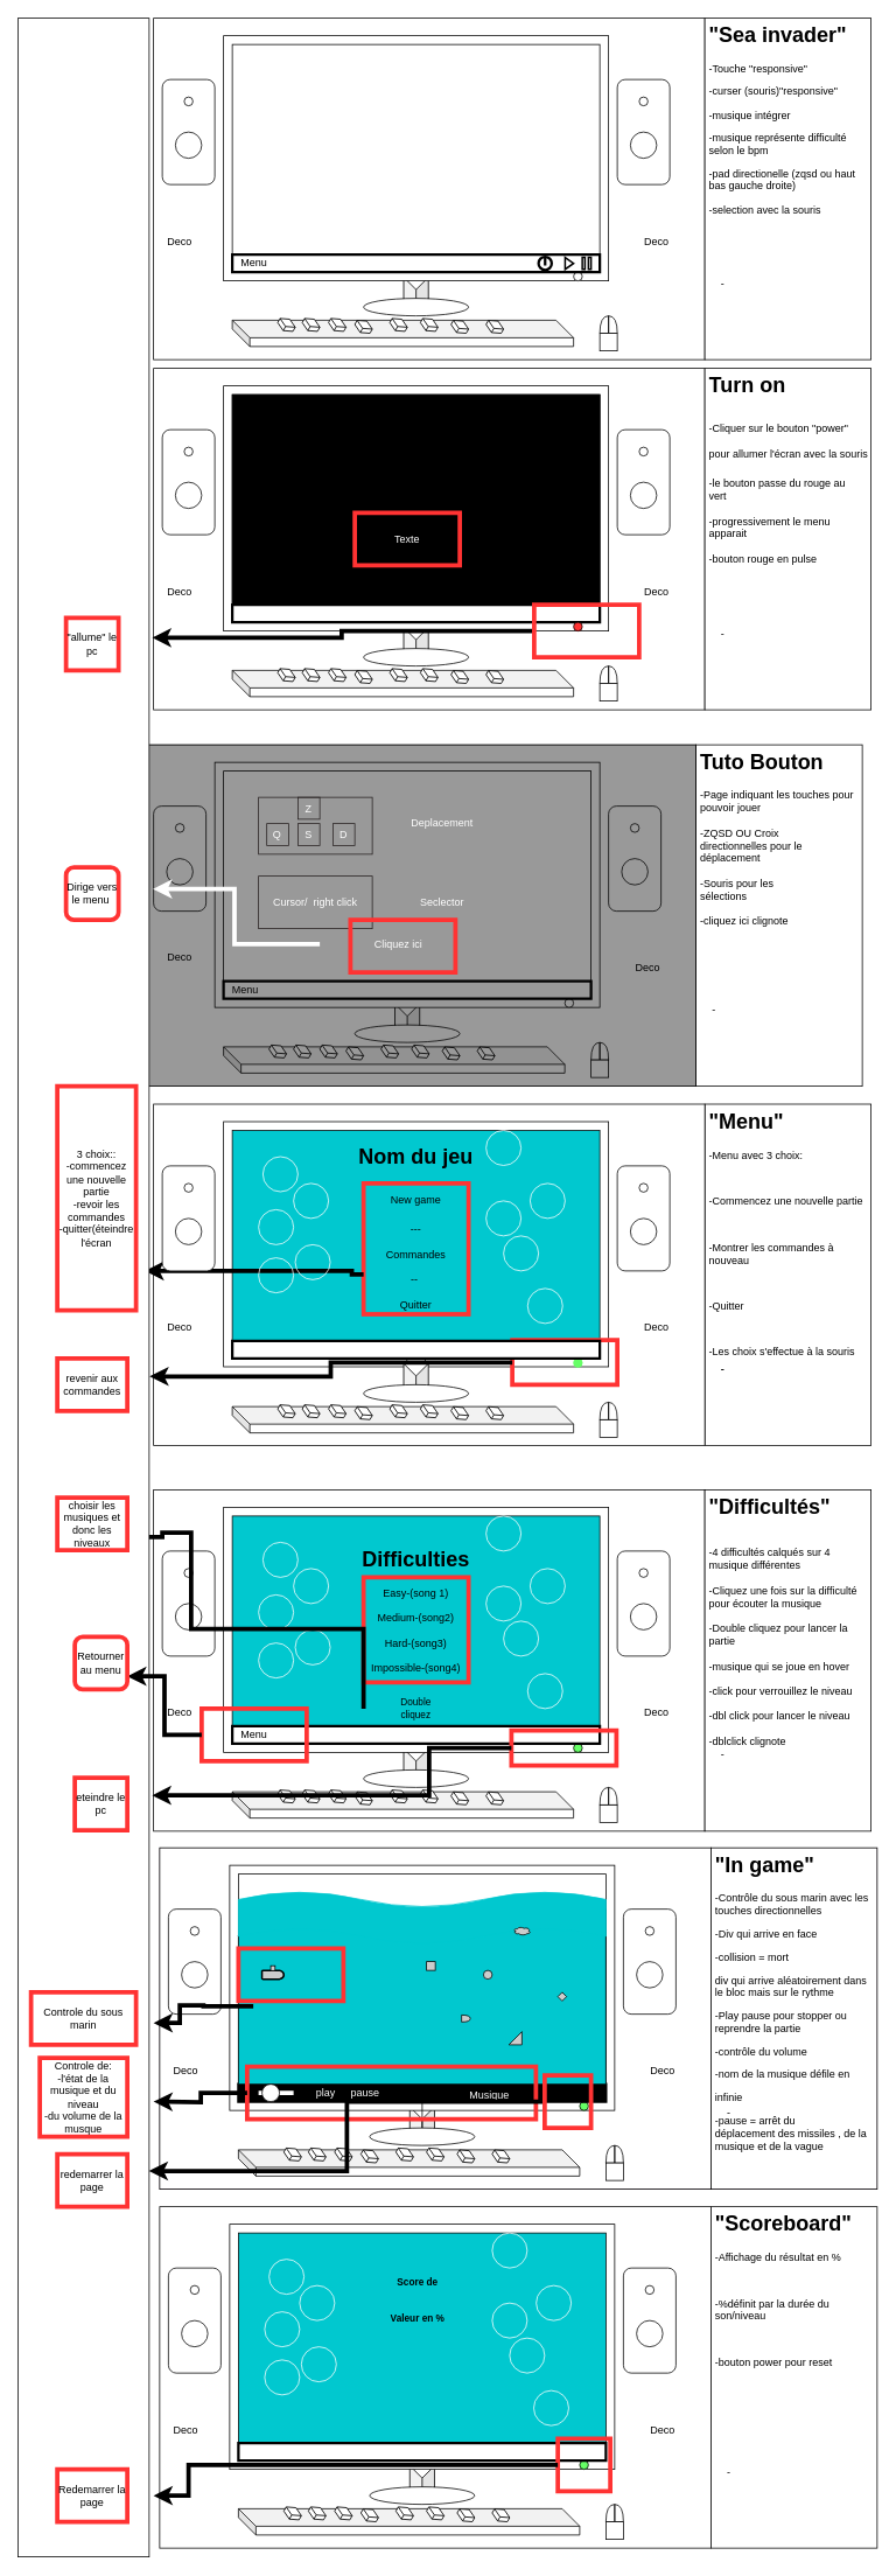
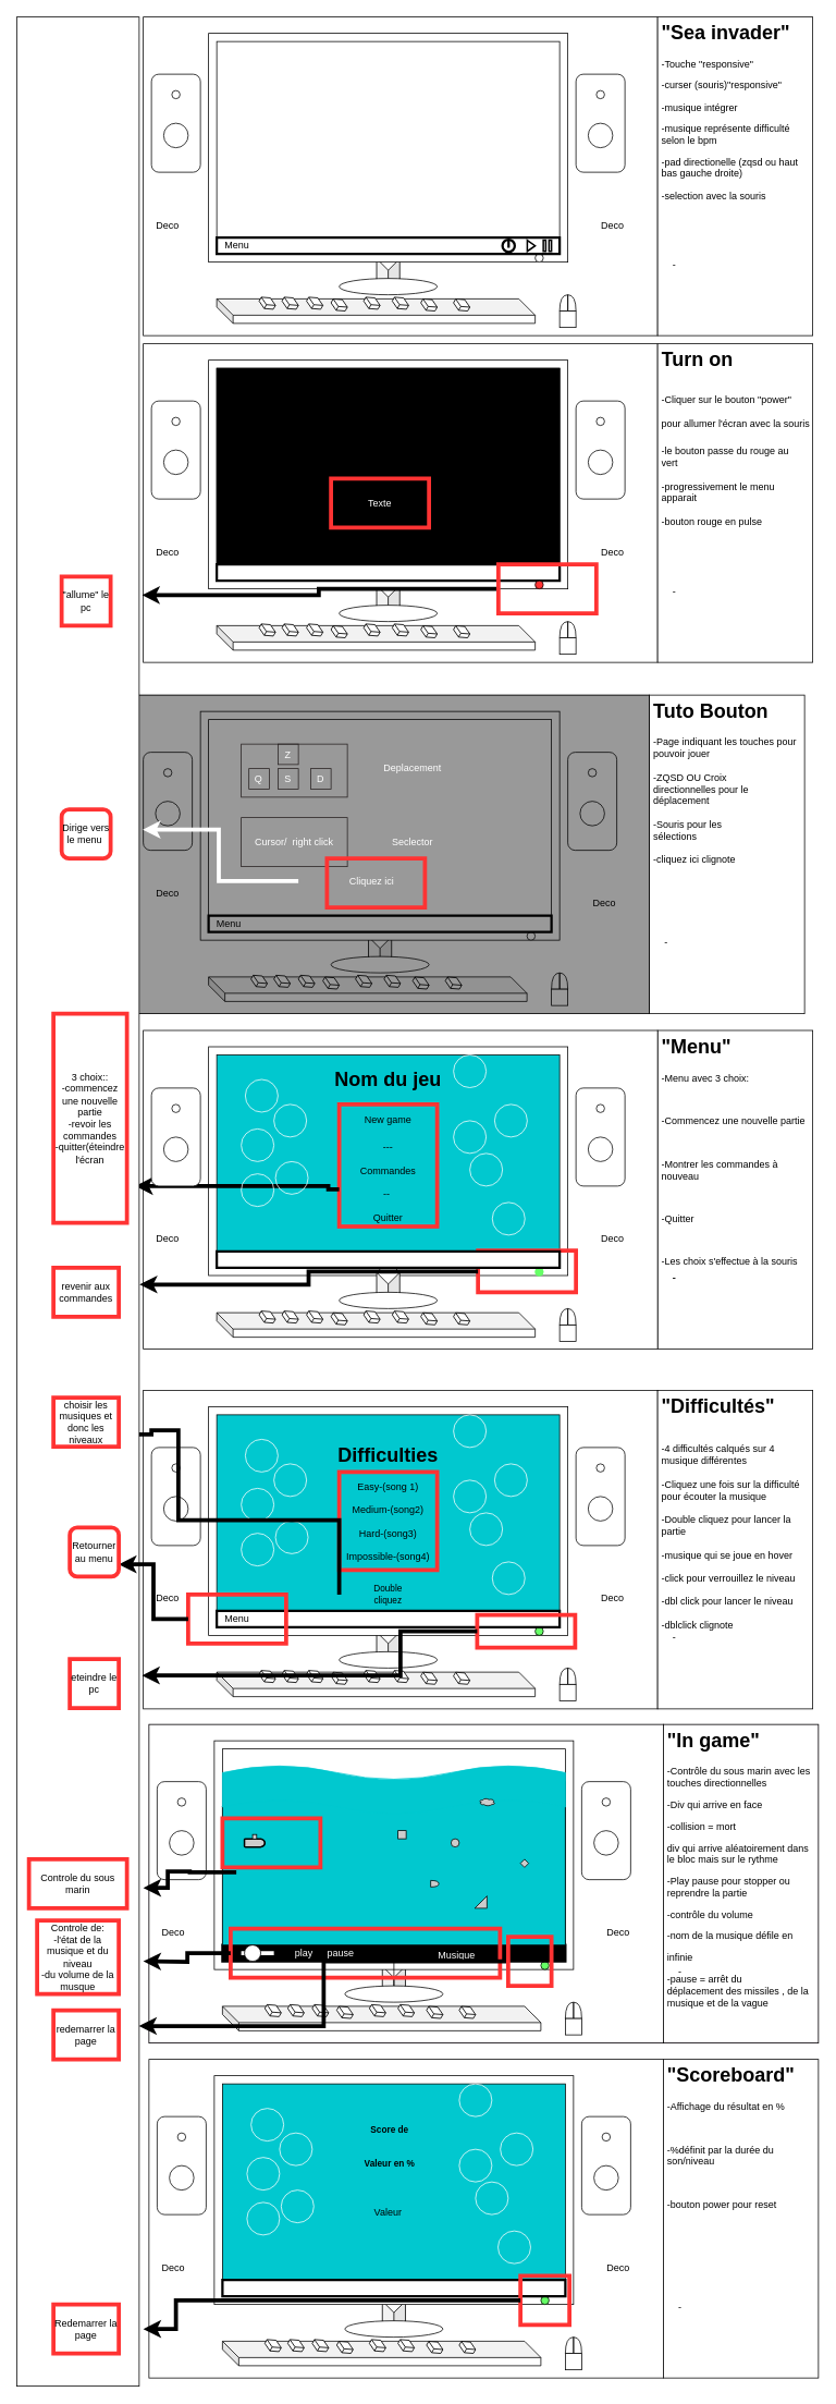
+ <mxCell id="244" value="&lt;font color=&quot;#000000&quot;&gt;Valeur&lt;/font&gt;" style="text;html=1;strokeColor=none;fillColor=none;align=center;verticalAlign=middle;whiteSpace=wrap;rounded=0;fontColor=#FFFFFF;" vertex="1" parent="207"><mxGeometry x="228" y="135" width="60" height="65" as="geometry" /></mxCell>
